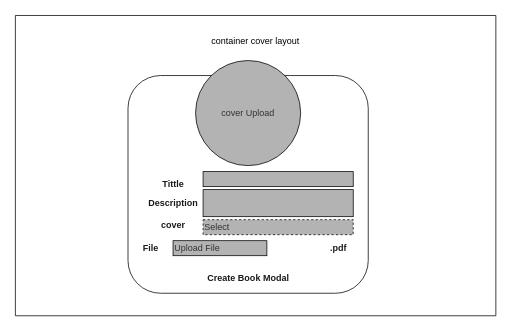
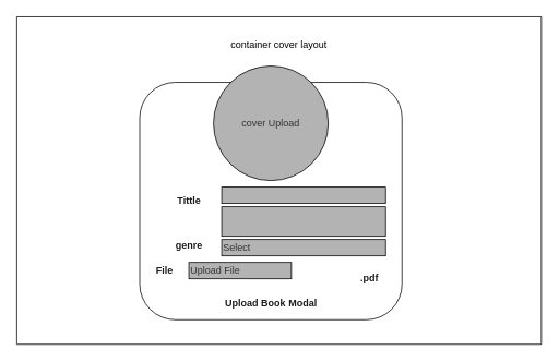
- <mxCell id="12" value="&lt;b&gt;&lt;font color=&quot;#1a1a1a&quot;&gt;Description&lt;/font&gt;&lt;/b&gt;" style="text;html=1;align=center;verticalAlign=middle;resizable=0;points=[];autosize=1;" vertex="1" parent="2"><mxGeometry x="170" y="240" width="80" height="20" as="geometry" /></mxCell>
- <mxCell id="13" value="&lt;b&gt;&lt;font color=&quot;#1a1a1a&quot;&gt;cover&lt;/font&gt;&lt;/b&gt;" style="text;html=1;align=center;verticalAlign=middle;resizable=0;points=[];autosize=1;" vertex="1" parent="2"><mxGeometry x="185" y="270" width="50" height="20" as="geometry" /></mxCell>
+ <mxCell id="13" value="&lt;b&gt;&lt;font color=&quot;#1a1a1a&quot;&gt;genre&lt;/font&gt;&lt;/b&gt;" style="text;html=1;align=center;verticalAlign=middle;resizable=0;points=[];autosize=1;" vertex="1" parent="2"><mxGeometry x="185" y="270" width="50" height="20" as="geometry" /></mxCell>
- <mxCell id="8" value="&lt;font color=&quot;#333333&quot;&gt;Select&amp;nbsp;&lt;/font&gt;" style="rounded=0;whiteSpace=wrap;html=1;fillColor=#B3B3B3;align=left;dashed=1;" vertex="1" parent="2"><mxGeometry x="250" y="272" width="200" height="20" as="geometry" /></mxCell>
+ <mxCell id="8" value="&lt;font color=&quot;#333333&quot;&gt;Select&amp;nbsp;&lt;/font&gt;" style="rounded=0;whiteSpace=wrap;html=1;fillColor=#B3B3B3;align=left;" vertex="1" parent="2"><mxGeometry x="250" y="272" width="200" height="20" as="geometry" /></mxCell>
- <mxCell id="15" value="&lt;b&gt;&lt;font color=&quot;#1a1a1a&quot;&gt;.pdf&lt;/font&gt;&lt;/b&gt;" style="text;html=1;align=center;verticalAlign=middle;resizable=0;points=[];autosize=1;" vertex="1" parent="2"><mxGeometry x="410" y="300" width="40" height="20" as="geometry" /></mxCell>
+ <mxCell id="15" value="&lt;b&gt;&lt;font color=&quot;#1a1a1a&quot;&gt;.pdf&lt;/font&gt;&lt;/b&gt;" style="text;html=1;align=center;verticalAlign=middle;resizable=0;points=[];autosize=1;" vertex="1" parent="2"><mxGeometry x="410" y="310" width="40" height="20" as="geometry" /></mxCell>
- <mxCell id="9" value="&lt;b&gt;&lt;font color=&quot;#1a1a1a&quot;&gt;Create Book Modal&lt;/font&gt;&lt;/b&gt;" style="text;html=1;align=center;verticalAlign=middle;resizable=0;points=[];autosize=1;" vertex="1" parent="2"><mxGeometry x="250" y="340" width="120" height="20" as="geometry" /></mxCell>
+ <mxCell id="9" value="&lt;b&gt;&lt;font color=&quot;#1a1a1a&quot;&gt;Upload Book Modal&lt;/font&gt;&lt;/b&gt;" style="text;html=1;align=center;verticalAlign=middle;resizable=0;points=[];autosize=1;" vertex="1" parent="2"><mxGeometry x="250" y="340" width="120" height="20" as="geometry" /></mxCell>
